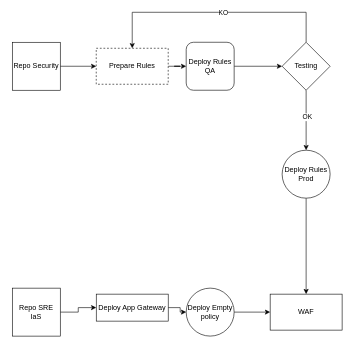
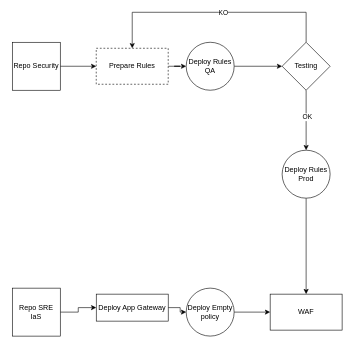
- <mxCell id="13" value="Deploy Rules QA" style="whiteSpace=wrap;html=1;rounded=1;" parent="1" vertex="1"><mxGeometry x="310" y="70" width="80" height="80" as="geometry" /></mxCell>
+ <mxCell id="13" value="Deploy Rules QA" style="ellipse;whiteSpace=wrap;html=1;" parent="1" vertex="1"><mxGeometry x="310" y="70" width="80" height="80" as="geometry" /></mxCell>
